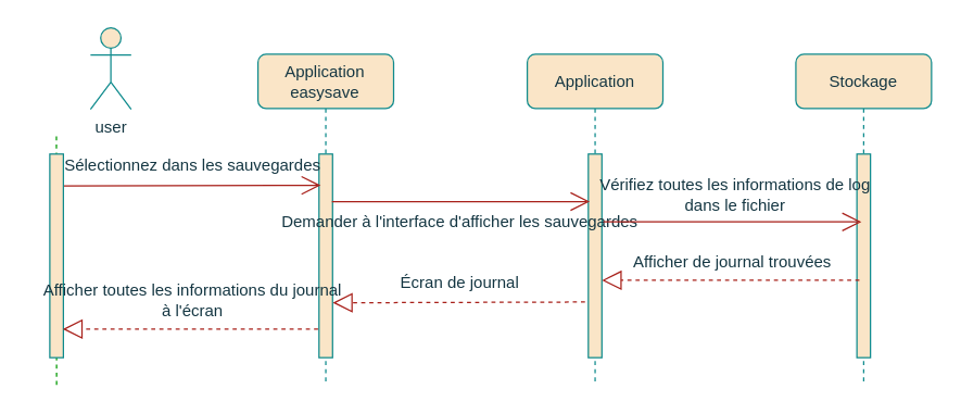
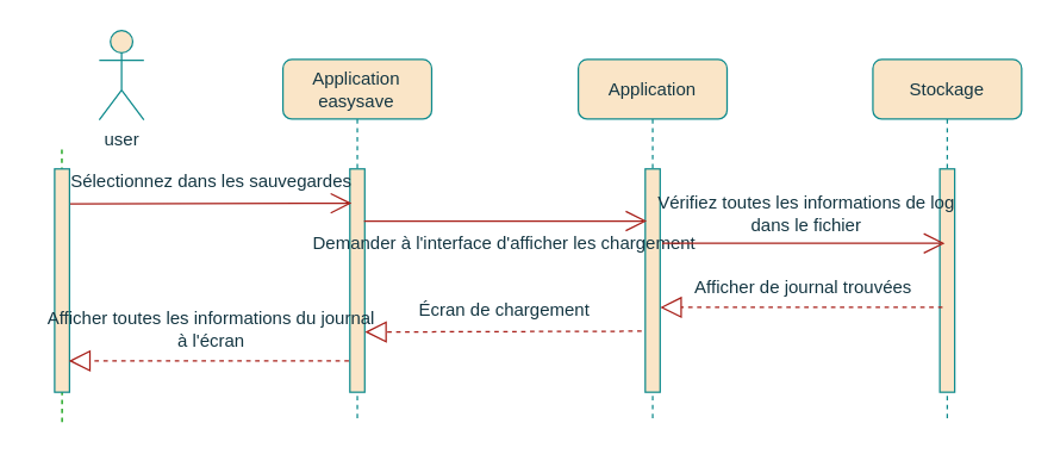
- <mxCell id="13" value="&lt;font style=&quot;vertical-align: inherit;&quot;&gt;&lt;font style=&quot;vertical-align: inherit;&quot;&gt;Demander à l'interface d'afficher les sauvegardes&lt;/font&gt;&lt;/font&gt;" style="text;html=1;align=center;verticalAlign=middle;resizable=0;points=[];autosize=1;strokeColor=none;fillColor=none;rounded=1;fontColor=#143642;" parent="1" vertex="1"><mxGeometry x="197.77" y="148" width="280" height="30" as="geometry" /></mxCell>
+ <mxCell id="13" value="&lt;font style=&quot;vertical-align: inherit;&quot;&gt;&lt;font style=&quot;vertical-align: inherit;&quot;&gt;Demander à l'interface d'afficher les chargement&lt;/font&gt;&lt;/font&gt;" style="text;html=1;align=center;verticalAlign=middle;resizable=0;points=[];autosize=1;strokeColor=none;fillColor=none;rounded=1;fontColor=#143642;" parent="1" vertex="1"><mxGeometry x="197.77" y="148" width="280" height="30" as="geometry" /></mxCell>
- <mxCell id="15" value="&lt;font style=&quot;vertical-align: inherit;&quot;&gt;&lt;font style=&quot;vertical-align: inherit;&quot;&gt;Écran de journal&lt;/font&gt;&lt;/font&gt;" style="text;html=1;align=center;verticalAlign=middle;resizable=0;points=[];autosize=1;strokeColor=none;fillColor=none;rounded=1;fontColor=#143642;" parent="1" vertex="1"><mxGeometry x="267.77" y="193" width="140" height="30" as="geometry" /></mxCell>
+ <mxCell id="15" value="&lt;font style=&quot;vertical-align: inherit;&quot;&gt;&lt;font style=&quot;vertical-align: inherit;&quot;&gt;Écran de chargement&lt;/font&gt;&lt;/font&gt;" style="text;html=1;align=center;verticalAlign=middle;resizable=0;points=[];autosize=1;strokeColor=none;fillColor=none;rounded=1;fontColor=#143642;" parent="1" vertex="1"><mxGeometry x="267.77" y="193" width="140" height="30" as="geometry" /></mxCell>
